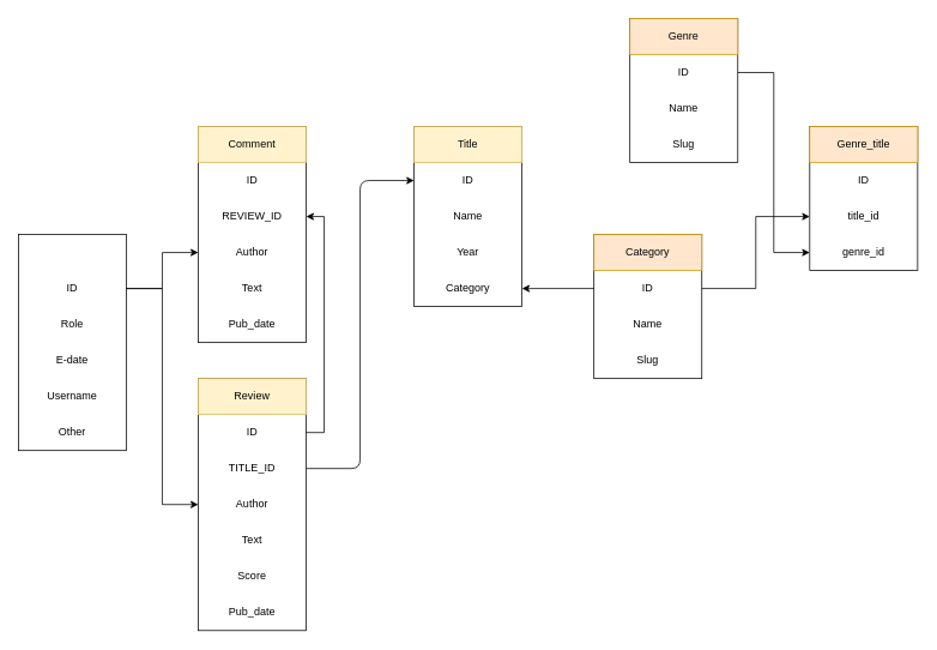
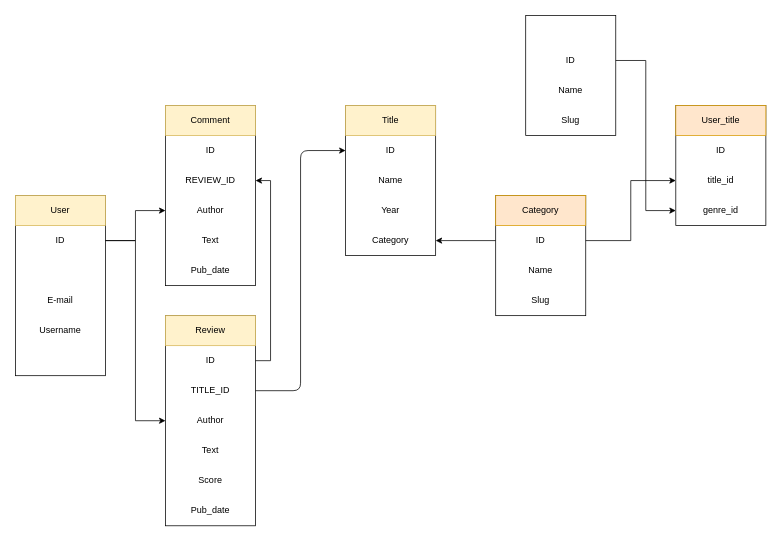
- <mxCell id="27" value="Genre" style="text;html=1;strokeColor=#d79b00;fillColor=#ffe6cc;align=center;verticalAlign=middle;whiteSpace=wrap;rounded=0;" parent="1" vertex="1"><mxGeometry x="700" y="20" width="120" height="40" as="geometry" /></mxCell>
- <mxCell id="53" value="Genre_title" style="text;html=1;strokeColor=#d79b00;fillColor=#ffe6cc;align=center;verticalAlign=middle;whiteSpace=wrap;rounded=0;" parent="1" vertex="1"><mxGeometry x="900" y="140" width="120" height="40" as="geometry" /></mxCell>
+ <mxCell id="53" value="User_title" style="text;html=1;strokeColor=#d79b00;fillColor=#ffe6cc;align=center;verticalAlign=middle;whiteSpace=wrap;rounded=0;" parent="1" vertex="1"><mxGeometry x="900" y="140" width="120" height="40" as="geometry" /></mxCell>
+ <mxCell id="6" value="User" style="text;html=1;strokeColor=#d6b656;fillColor=#fff2cc;align=center;verticalAlign=middle;whiteSpace=wrap;rounded=0;" parent="1" vertex="1"><mxGeometry y="260" width="120" height="40" as="geometry" x="20" /></mxCell>
- <mxCell id="10" value="Role" style="text;html=1;strokeColor=none;fillColor=none;align=center;verticalAlign=middle;whiteSpace=wrap;rounded=0;" parent="1" vertex="1"><mxGeometry y="340" width="120" height="40" as="geometry" x="20" /></mxCell>
- <mxCell id="11" value="E-date" style="text;html=1;strokeColor=none;fillColor=none;align=center;verticalAlign=middle;whiteSpace=wrap;rounded=0;" parent="1" vertex="1"><mxGeometry y="380" width="120" height="40" as="geometry" x="20" /></mxCell>
+ <mxCell id="11" value="E-mail" style="text;html=1;strokeColor=none;fillColor=none;align=center;verticalAlign=middle;whiteSpace=wrap;rounded=0;" parent="1" vertex="1"><mxGeometry y="380" width="120" height="40" as="geometry" x="20" /></mxCell>
- <mxCell id="13" value="Other" style="text;html=1;strokeColor=none;fillColor=none;align=center;verticalAlign=middle;whiteSpace=wrap;rounded=0;" parent="1" vertex="1"><mxGeometry y="460" width="120" height="40" as="geometry" x="20" /></mxCell>
